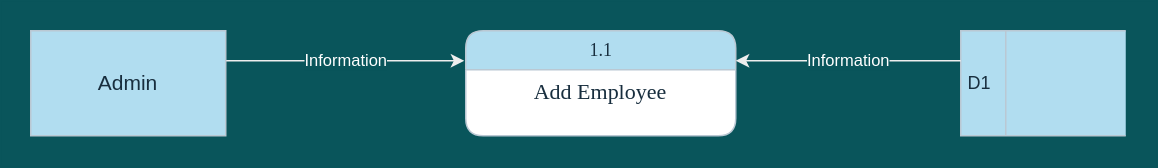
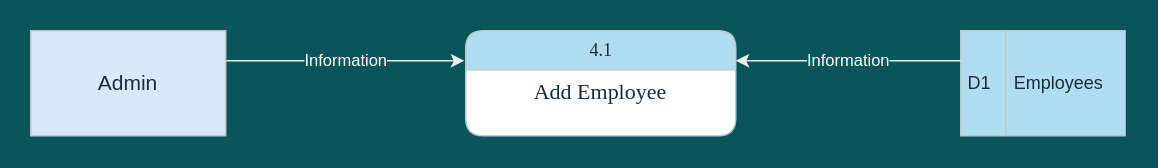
- <mxCell id="4" value="1.1" style="swimlane;html=1;fontStyle=0;childLayout=stackLayout;horizontal=1;startSize=26;fillColor=#B1DDF0;horizontalStack=0;resizeParent=1;resizeLast=0;collapsible=1;marginBottom=0;swimlaneFillColor=#ffffff;align=center;rounded=1;shadow=0;comic=0;labelBackgroundColor=none;strokeWidth=1;fontFamily=Verdana;fontSize=12;strokeColor=#BAC8D3;fontColor=#182E3E;" vertex="1" parent="1"><mxGeometry x="310" y="20" width="180" height="70" as="geometry"><mxRectangle x="380" y="210" width="50" height="26" as="alternateBounds" /></mxGeometry></mxCell>
+ <mxCell id="4" value="4.1" style="swimlane;html=1;fontStyle=0;childLayout=stackLayout;horizontal=1;startSize=26;fillColor=#B1DDF0;horizontalStack=0;resizeParent=1;resizeLast=0;collapsible=1;marginBottom=0;swimlaneFillColor=#ffffff;align=center;rounded=1;shadow=0;comic=0;labelBackgroundColor=none;strokeWidth=1;fontFamily=Verdana;fontSize=12;strokeColor=#BAC8D3;fontColor=#182E3E;" vertex="1" parent="1"><mxGeometry x="310" y="20" width="180" height="70" as="geometry"><mxRectangle x="380" y="210" width="50" height="26" as="alternateBounds" /></mxGeometry></mxCell>
- <mxCell id="3" value="&lt;font style=&quot;font-size: 14px&quot;&gt;Admin&lt;/font&gt;" style="rounded=0;whiteSpace=wrap;html=1;fillColor=#B1DDF0;strokeColor=#BAC8D3;fontColor=#182E3E;" vertex="1" parent="1"><mxGeometry x="20" y="20" width="130" height="70" as="geometry" /></mxCell>
+ <mxCell id="3" value="&lt;font style=&quot;font-size: 14px&quot;&gt;Admin&lt;/font&gt;" style="rounded=0;whiteSpace=wrap;html=1;fillColor=#dae8fc;strokeColor=#BAC8D3;fontColor=#182E3E;" vertex="1" parent="1"><mxGeometry x="20" y="20" width="130" height="70" as="geometry" /></mxCell>
+ <mxCell id="7" value="Employees" style="text;html=1;align=center;verticalAlign=middle;resizable=0;points=[];autosize=1;strokeColor=none;fontColor=#182E3E;" vertex="1" parent="1"><mxGeometry x="670" y="45" width="70" height="20" as="geometry" /></mxCell>
